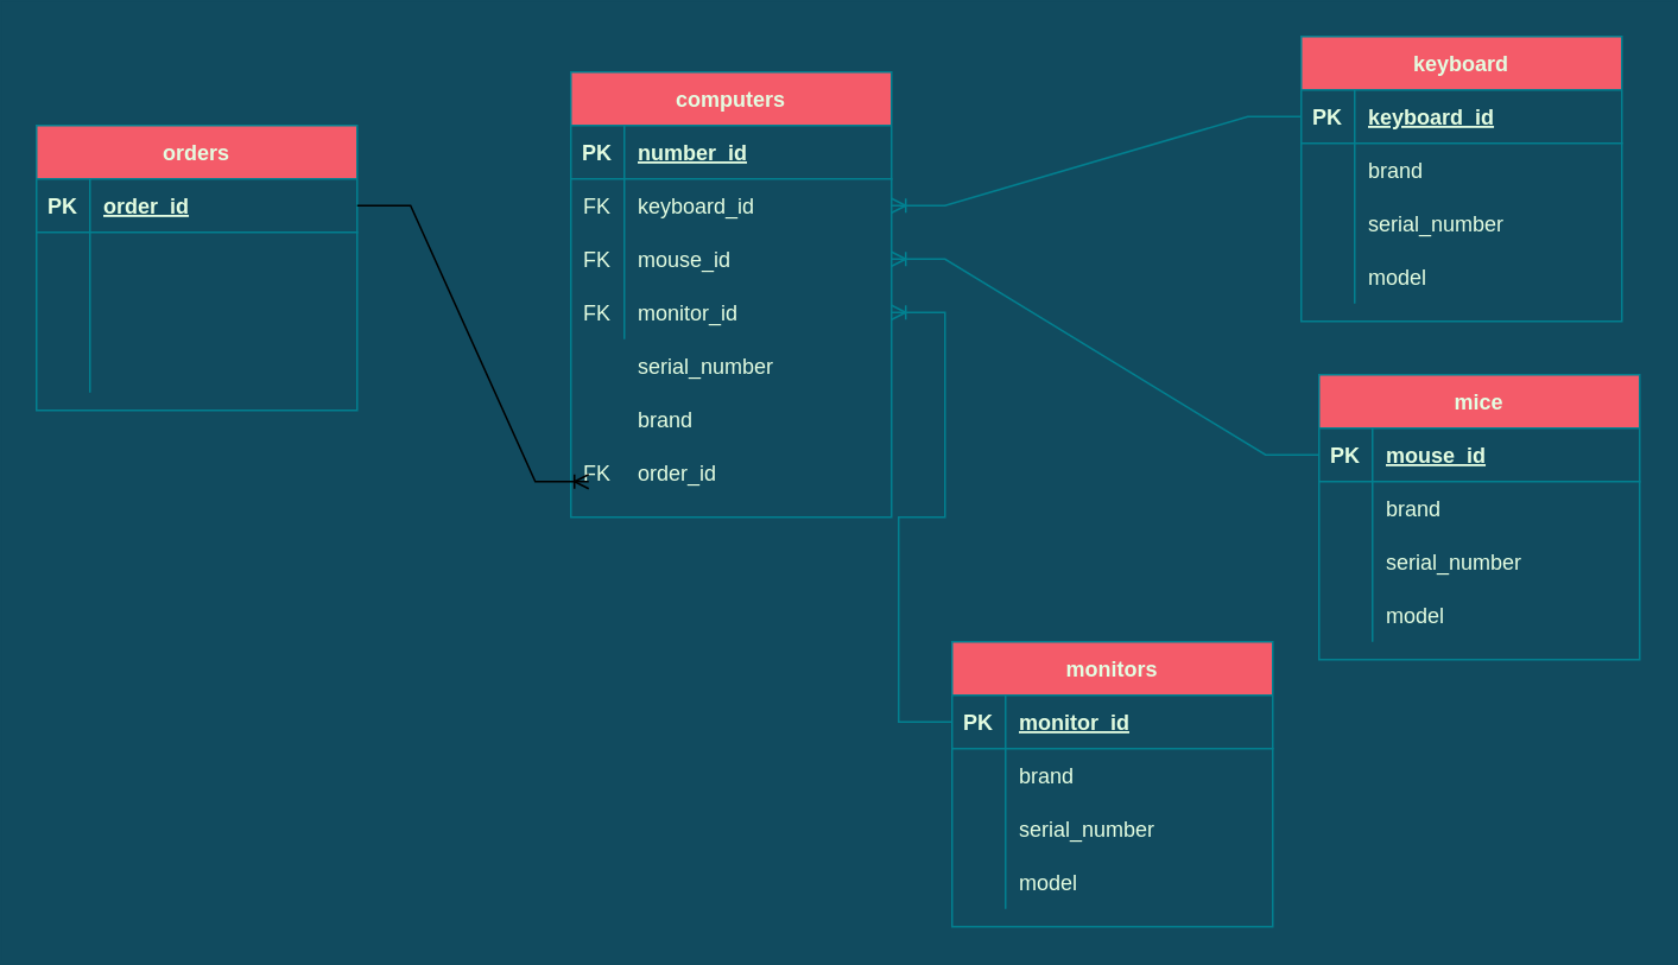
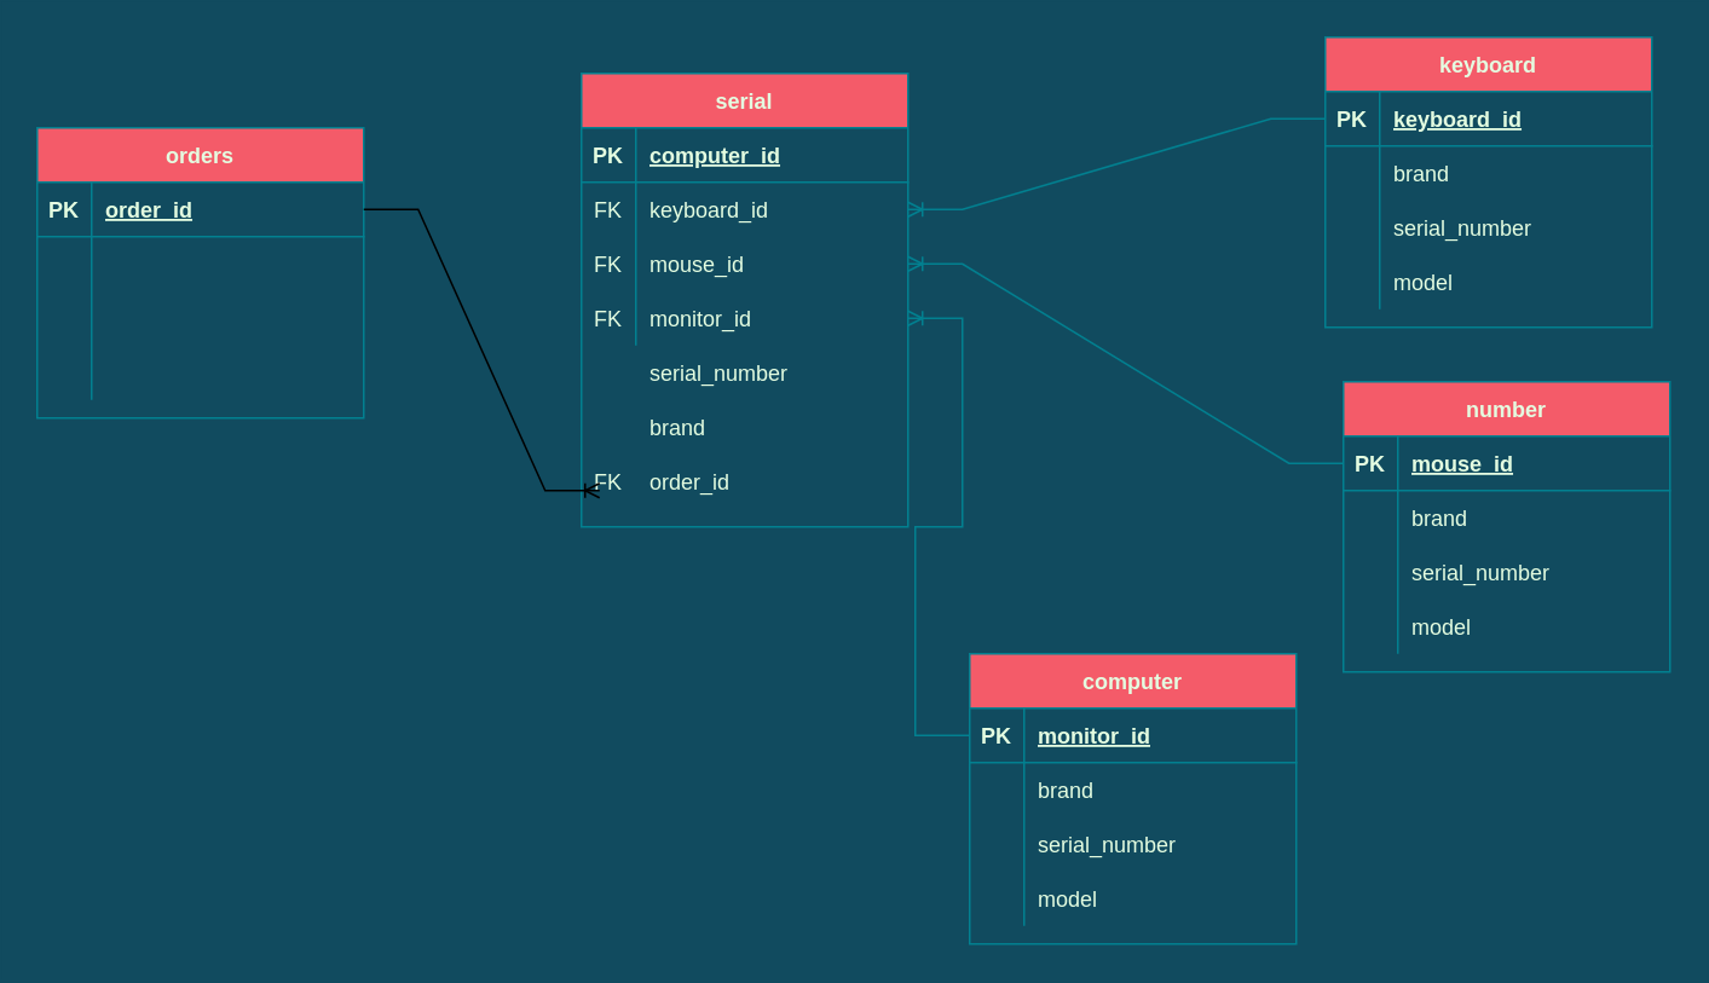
- <mxCell id="2" value="computers" style="shape=table;startSize=30;container=1;collapsible=1;childLayout=tableLayout;fixedRows=1;rowLines=0;fontStyle=1;align=center;resizeLast=1;fillColor=#F45B69;strokeColor=#028090;fontColor=#E4FDE1;" parent="1" vertex="1"><mxGeometry x="320" y="40" width="180" height="250" as="geometry" /></mxCell>
+ <mxCell id="2" value="serial" style="shape=table;startSize=30;container=1;collapsible=1;childLayout=tableLayout;fixedRows=1;rowLines=0;fontStyle=1;align=center;resizeLast=1;fillColor=#F45B69;strokeColor=#028090;fontColor=#E4FDE1;" parent="1" vertex="1"><mxGeometry x="320" y="40" width="180" height="250" as="geometry" /></mxCell>
- <mxCell id="5" value="number_id" style="shape=partialRectangle;connectable=0;fillColor=none;top=0;left=0;bottom=0;right=0;align=left;spacingLeft=6;fontStyle=5;overflow=hidden;strokeColor=#028090;fontColor=#E4FDE1;" parent="3" vertex="1"><mxGeometry x="30" width="150" height="30" as="geometry"><mxRectangle width="150" height="30" as="alternateBounds" /></mxGeometry></mxCell>
+ <mxCell id="5" value="computer_id" style="shape=partialRectangle;connectable=0;fillColor=none;top=0;left=0;bottom=0;right=0;align=left;spacingLeft=6;fontStyle=5;overflow=hidden;strokeColor=#028090;fontColor=#E4FDE1;" parent="3" vertex="1"><mxGeometry x="30" width="150" height="30" as="geometry"><mxRectangle width="150" height="30" as="alternateBounds" /></mxGeometry></mxCell>
- <mxCell id="34" value="mice" style="shape=table;startSize=30;container=1;collapsible=1;childLayout=tableLayout;fixedRows=1;rowLines=0;fontStyle=1;align=center;resizeLast=1;fontColor=#E4FDE1;strokeColor=#028090;fillColor=#F45B69;" parent="1" vertex="1"><mxGeometry x="740" y="210" width="180" height="160" as="geometry" /></mxCell>
+ <mxCell id="34" value="number" style="shape=table;startSize=30;container=1;collapsible=1;childLayout=tableLayout;fixedRows=1;rowLines=0;fontStyle=1;align=center;resizeLast=1;fontColor=#E4FDE1;strokeColor=#028090;fillColor=#F45B69;" parent="1" vertex="1"><mxGeometry x="740" y="210" width="180" height="160" as="geometry" /></mxCell>
- <mxCell id="47" value="monitors" style="shape=table;startSize=30;container=1;collapsible=1;childLayout=tableLayout;fixedRows=1;rowLines=0;fontStyle=1;align=center;resizeLast=1;fontColor=#E4FDE1;strokeColor=#028090;fillColor=#F45B69;" parent="1" vertex="1"><mxGeometry x="534" y="360" width="180" height="160" as="geometry" /></mxCell>
+ <mxCell id="47" value="computer" style="shape=table;startSize=30;container=1;collapsible=1;childLayout=tableLayout;fixedRows=1;rowLines=0;fontStyle=1;align=center;resizeLast=1;fontColor=#E4FDE1;strokeColor=#028090;fillColor=#F45B69;" parent="1" vertex="1"><mxGeometry x="534" y="360" width="180" height="160" as="geometry" /></mxCell>
